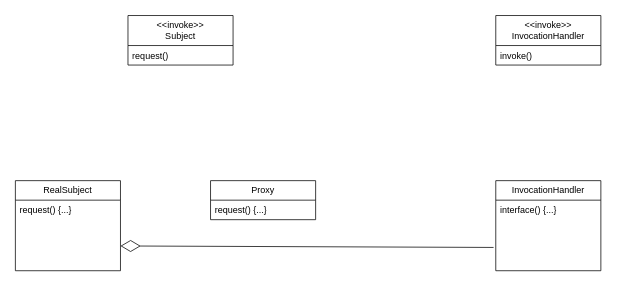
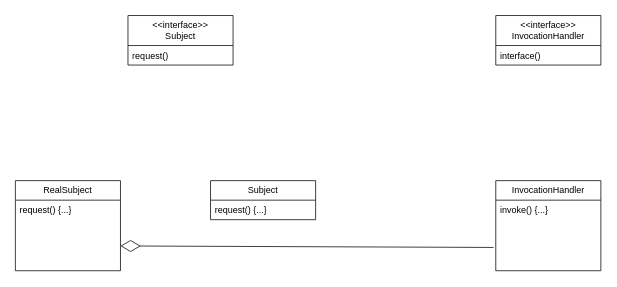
- <mxCell id="2" value="&amp;lt;&amp;lt;invoke&amp;gt;&amp;gt;&lt;div&gt;Subject&lt;/div&gt;" style="swimlane;fontStyle=0;childLayout=stackLayout;horizontal=1;startSize=40;fillColor=none;horizontalStack=0;resizeParent=1;resizeParentMax=0;resizeLast=0;collapsible=1;marginBottom=0;whiteSpace=wrap;html=1;" vertex="1" parent="1"><mxGeometry x="170" y="20" width="140" height="66" as="geometry" /></mxCell>
+ <mxCell id="2" value="&amp;lt;&amp;lt;interface&amp;gt;&amp;gt;&lt;div&gt;Subject&lt;/div&gt;" style="swimlane;fontStyle=0;childLayout=stackLayout;horizontal=1;startSize=40;fillColor=none;horizontalStack=0;resizeParent=1;resizeParentMax=0;resizeLast=0;collapsible=1;marginBottom=0;whiteSpace=wrap;html=1;" vertex="1" parent="1"><mxGeometry x="170" y="20" width="140" height="66" as="geometry" /></mxCell>
- <mxCell id="8" value="&amp;lt;&amp;lt;invoke&amp;gt;&amp;gt;&lt;div&gt;InvocationHandler&lt;/div&gt;" style="swimlane;fontStyle=0;childLayout=stackLayout;horizontal=1;startSize=40;fillColor=none;horizontalStack=0;resizeParent=1;resizeParentMax=0;resizeLast=0;collapsible=1;marginBottom=0;whiteSpace=wrap;html=1;" vertex="1" parent="1"><mxGeometry x="660" y="20" width="140" height="66" as="geometry" /></mxCell>
+ <mxCell id="8" value="&amp;lt;&amp;lt;interface&amp;gt;&amp;gt;&lt;div&gt;InvocationHandler&lt;/div&gt;" style="swimlane;fontStyle=0;childLayout=stackLayout;horizontal=1;startSize=40;fillColor=none;horizontalStack=0;resizeParent=1;resizeParentMax=0;resizeLast=0;collapsible=1;marginBottom=0;whiteSpace=wrap;html=1;" vertex="1" parent="1"><mxGeometry x="660" y="20" width="140" height="66" as="geometry" /></mxCell>
- <mxCell id="9" value="invoke()" style="text;strokeColor=none;fillColor=none;align=left;verticalAlign=top;spacingLeft=4;spacingRight=4;overflow=hidden;rotatable=0;points=[[0,0.5],[1,0.5]];portConstraint=eastwest;whiteSpace=wrap;html=1;" vertex="1" parent="8"><mxGeometry y="40" width="140" height="26" as="geometry" /></mxCell>
+ <mxCell id="9" value="interface()" style="text;strokeColor=none;fillColor=none;align=left;verticalAlign=top;spacingLeft=4;spacingRight=4;overflow=hidden;rotatable=0;points=[[0,0.5],[1,0.5]];portConstraint=eastwest;whiteSpace=wrap;html=1;" vertex="1" parent="8"><mxGeometry y="40" width="140" height="26" as="geometry" /></mxCell>
- <mxCell id="6" value="Proxy" style="swimlane;fontStyle=0;childLayout=stackLayout;horizontal=1;startSize=26;fillColor=none;horizontalStack=0;resizeParent=1;resizeParentMax=0;resizeLast=0;collapsible=1;marginBottom=0;whiteSpace=wrap;html=1;" vertex="1" parent="1"><mxGeometry x="280" y="240" width="140" height="52" as="geometry" /></mxCell>
+ <mxCell id="6" value="Subject" style="swimlane;fontStyle=0;childLayout=stackLayout;horizontal=1;startSize=26;fillColor=none;horizontalStack=0;resizeParent=1;resizeParentMax=0;resizeLast=0;collapsible=1;marginBottom=0;whiteSpace=wrap;html=1;" vertex="1" parent="1"><mxGeometry x="280" y="240" width="140" height="52" as="geometry" /></mxCell>
- <mxCell id="11" value="interface() {...}" style="text;strokeColor=none;fillColor=none;align=left;verticalAlign=top;spacingLeft=4;spacingRight=4;overflow=hidden;rotatable=0;points=[[0,0.5],[1,0.5]];portConstraint=eastwest;whiteSpace=wrap;html=1;" vertex="1" parent="10"><mxGeometry y="26" width="140" height="94" as="geometry" /></mxCell>
+ <mxCell id="11" value="invoke() {...}" style="text;strokeColor=none;fillColor=none;align=left;verticalAlign=top;spacingLeft=4;spacingRight=4;overflow=hidden;rotatable=0;points=[[0,0.5],[1,0.5]];portConstraint=eastwest;whiteSpace=wrap;html=1;" vertex="1" parent="10"><mxGeometry y="26" width="140" height="94" as="geometry" /></mxCell>
